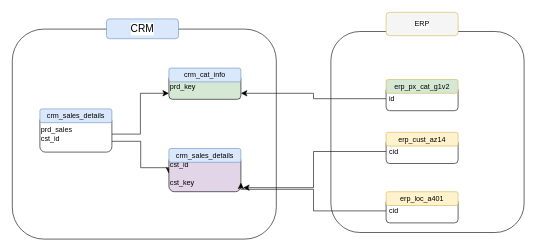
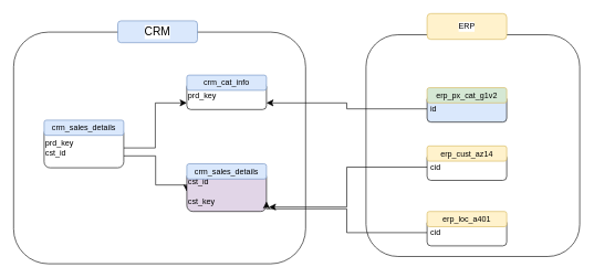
- <mxCell id="22" value="ERP" style="rounded=1;whiteSpace=wrap;html=1;fontFamily=Helvetica;fontSize=12;labelBackgroundColor=default;fillColor=#f5f5f5;strokeColor=#d6b656;" vertex="1" parent="1"><mxGeometry x="643" y="20" width="120" height="39" as="geometry" /></mxCell>
+ <mxCell id="22" value="ERP" style="rounded=1;whiteSpace=wrap;html=1;fontFamily=Helvetica;fontSize=12;labelBackgroundColor=default;fillColor=#fff2cc;strokeColor=#d6b656;" vertex="1" parent="1"><mxGeometry x="643" y="20" width="120" height="39" as="geometry" /></mxCell>
- <mxCell id="8" value="prd_key" style="rounded=1;whiteSpace=wrap;html=1;align=left;fillColor=#d5e8d4;" vertex="1" parent="1"><mxGeometry x="281" y="125" width="120" height="40" as="geometry" /></mxCell>
+ <mxCell id="8" value="prd_key" style="rounded=1;whiteSpace=wrap;html=1;align=left;" vertex="1" parent="1"><mxGeometry x="281" y="125" width="120" height="40" as="geometry" /></mxCell>
- <mxCell id="13" value="&amp;nbsp;id" style="rounded=1;whiteSpace=wrap;html=1;align=left;strokeColor=default;" vertex="1" parent="1"><mxGeometry x="643" y="144" width="120" height="40" as="geometry" /></mxCell>
+ <mxCell id="13" value="&amp;nbsp;id" style="rounded=1;whiteSpace=wrap;html=1;align=left;strokeColor=default;fillColor=#dae8fc;" vertex="1" parent="1"><mxGeometry x="643" y="144" width="120" height="40" as="geometry" /></mxCell>
- <mxCell id="6" value="&lt;div&gt;prd_sales&lt;/div&gt;&lt;div&gt;cst_id&lt;/div&gt;" style="rounded=1;whiteSpace=wrap;html=1;align=left;" vertex="1" parent="1"><mxGeometry x="66" y="193" width="120" height="60" as="geometry" /></mxCell>
+ <mxCell id="6" value="&lt;div&gt;prd_key&lt;/div&gt;&lt;div&gt;cst_id&lt;/div&gt;" style="rounded=1;whiteSpace=wrap;html=1;align=left;" vertex="1" parent="1"><mxGeometry x="66" y="193" width="120" height="60" as="geometry" /></mxCell>
